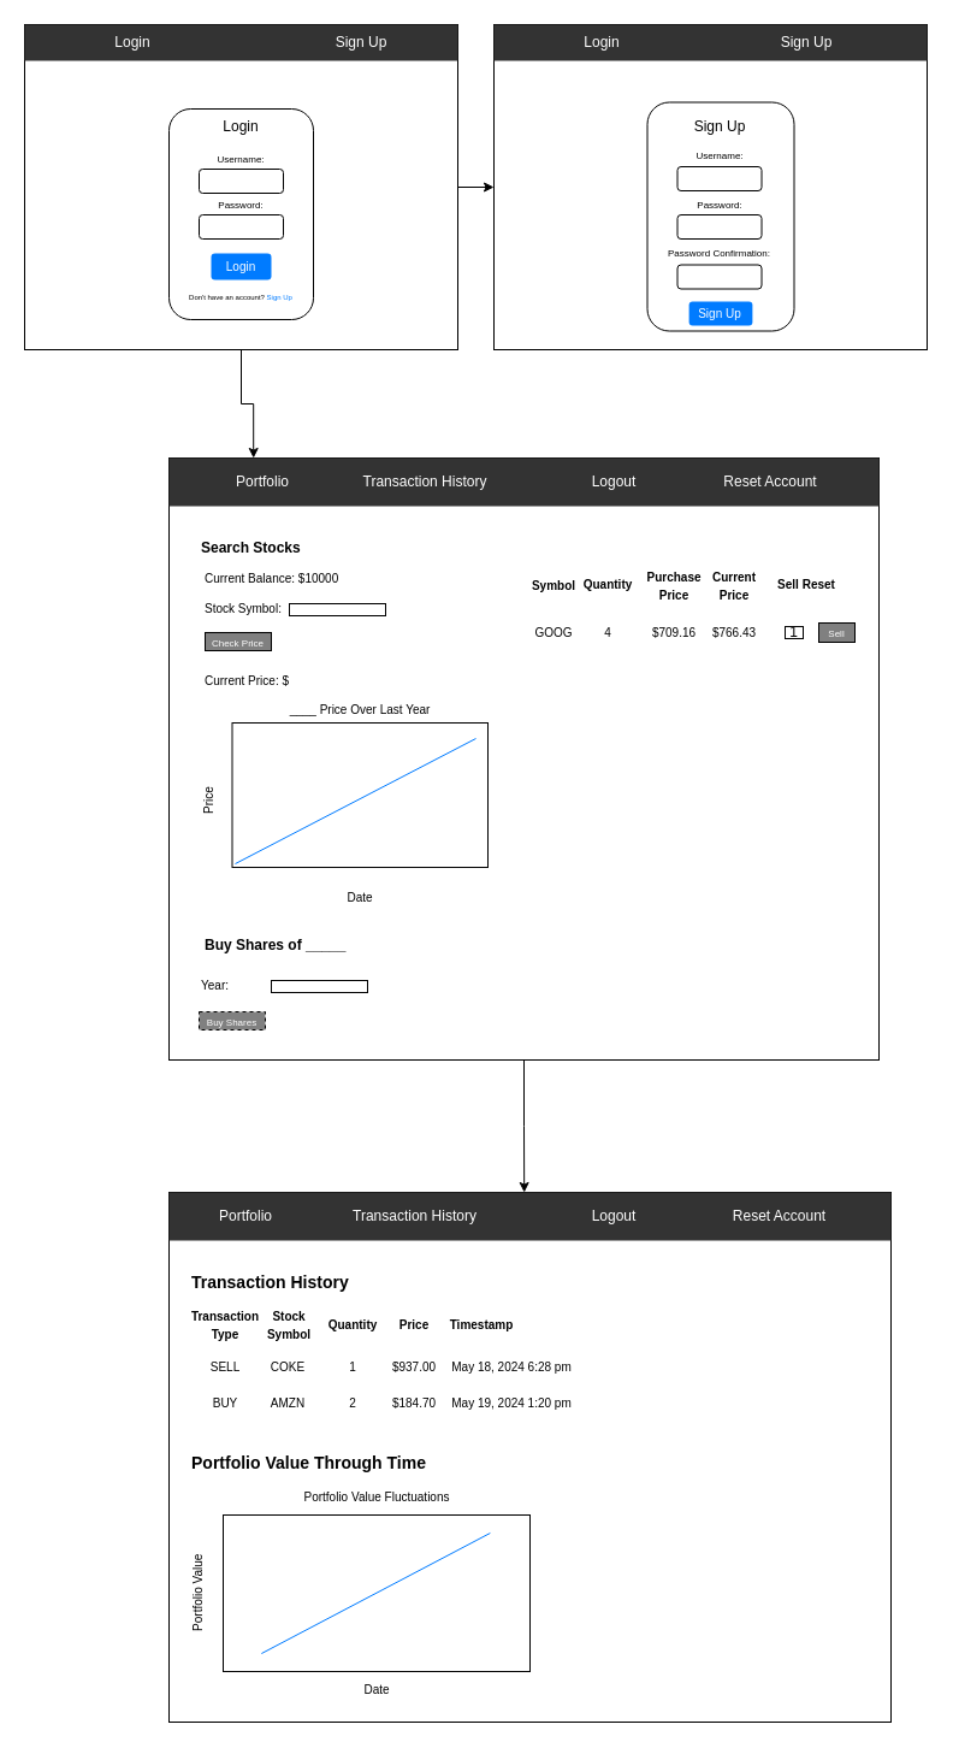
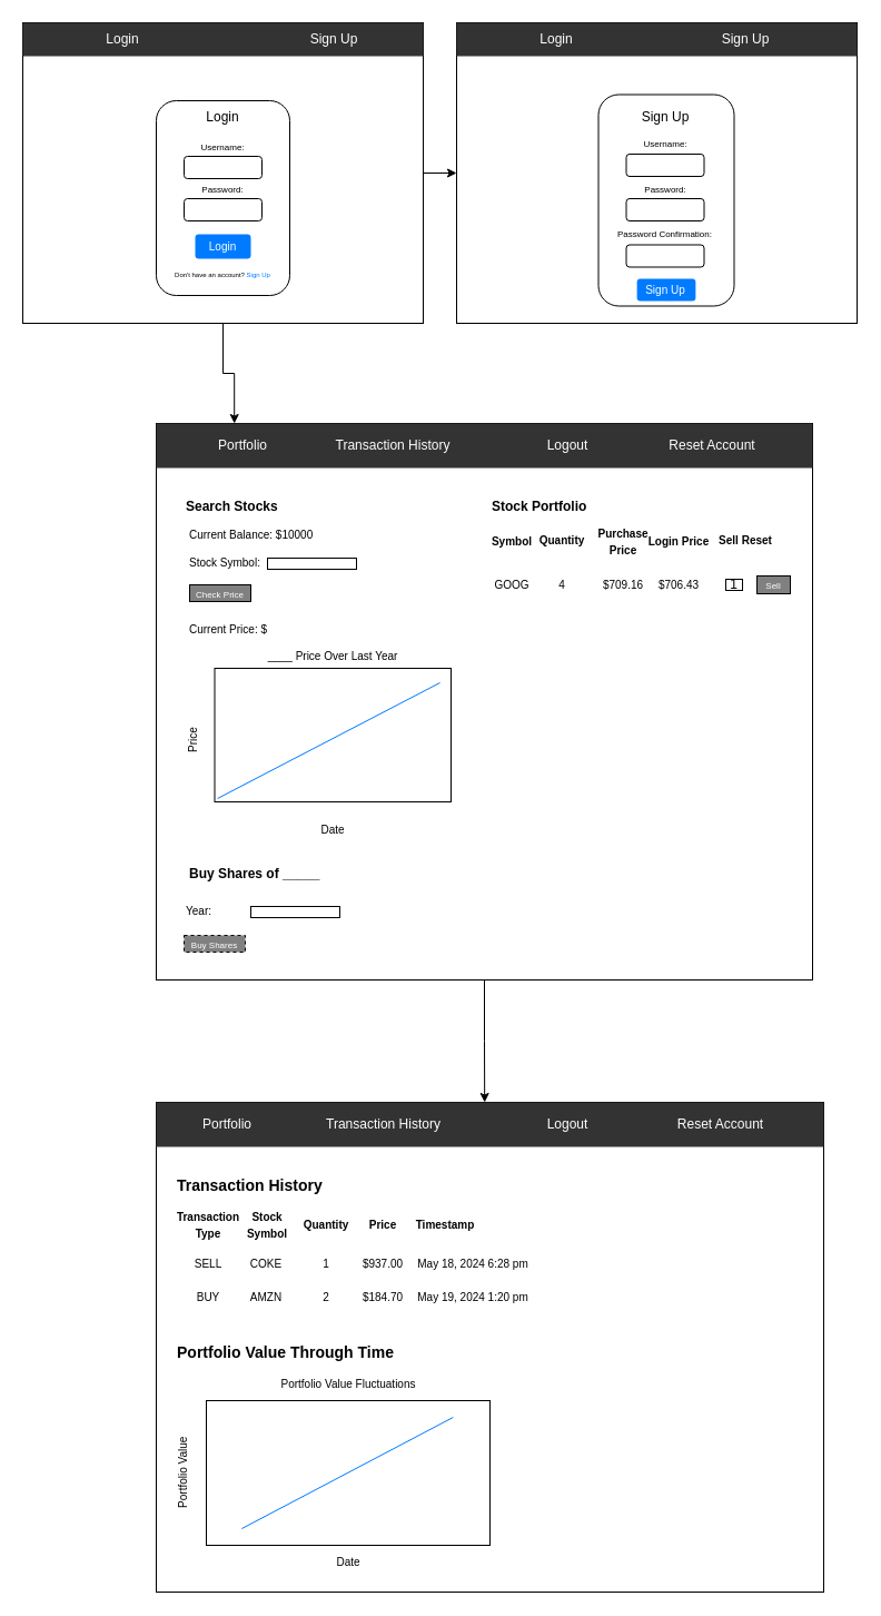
+ <mxCell id="36" value="&lt;b&gt;Stock Portfolio&lt;/b&gt;" style="text;html=1;align=left;verticalAlign=middle;whiteSpace=wrap;rounded=0;" vertex="1" parent="1"><mxGeometry x="440" y="440" width="110" height="30" as="geometry" /></mxCell>
- <mxCell id="41" value="&lt;font style=&quot;font-size: 10px;&quot;&gt;&lt;b&gt;Current Price&lt;/b&gt;&lt;/font&gt;" style="text;html=1;align=center;verticalAlign=middle;whiteSpace=wrap;rounded=0;" vertex="1" parent="1"><mxGeometry x="580" y="471" width="60" height="30" as="geometry" /></mxCell>
+ <mxCell id="41" value="&lt;font style=&quot;font-size: 10px;&quot;&gt;&lt;b&gt;Login Price&lt;/b&gt;&lt;/font&gt;" style="text;html=1;align=center;verticalAlign=middle;whiteSpace=wrap;rounded=0;" vertex="1" parent="1"><mxGeometry x="580" y="471" width="60" height="30" as="geometry" /></mxCell>
- <mxCell id="46" value="&lt;font style=&quot;font-size: 10px;&quot;&gt;$766.43&lt;/font&gt;" style="text;html=1;align=center;verticalAlign=middle;whiteSpace=wrap;rounded=0;" vertex="1" parent="1"><mxGeometry x="580" y="510" width="60" height="30" as="geometry" /></mxCell>
+ <mxCell id="46" value="&lt;font style=&quot;font-size: 10px;&quot;&gt;$706.43&lt;/font&gt;" style="text;html=1;align=center;verticalAlign=middle;whiteSpace=wrap;rounded=0;" vertex="1" parent="1"><mxGeometry x="580" y="510" width="60" height="30" as="geometry" /></mxCell>
